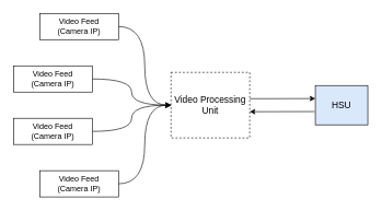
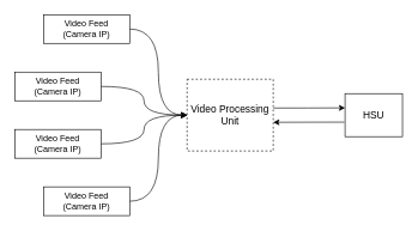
- <mxCell id="13" value="HSU" style="rounded=0;whiteSpace=wrap;html=1;fontSize=14;fillColor=#dae8fc;" vertex="1" parent="1"><mxGeometry x="480" y="130" width="80" height="60" as="geometry" /></mxCell>
+ <mxCell id="13" value="HSU" style="rounded=0;whiteSpace=wrap;html=1;fontSize=14;" vertex="1" parent="1"><mxGeometry x="480" y="130" width="80" height="60" as="geometry" /></mxCell>
